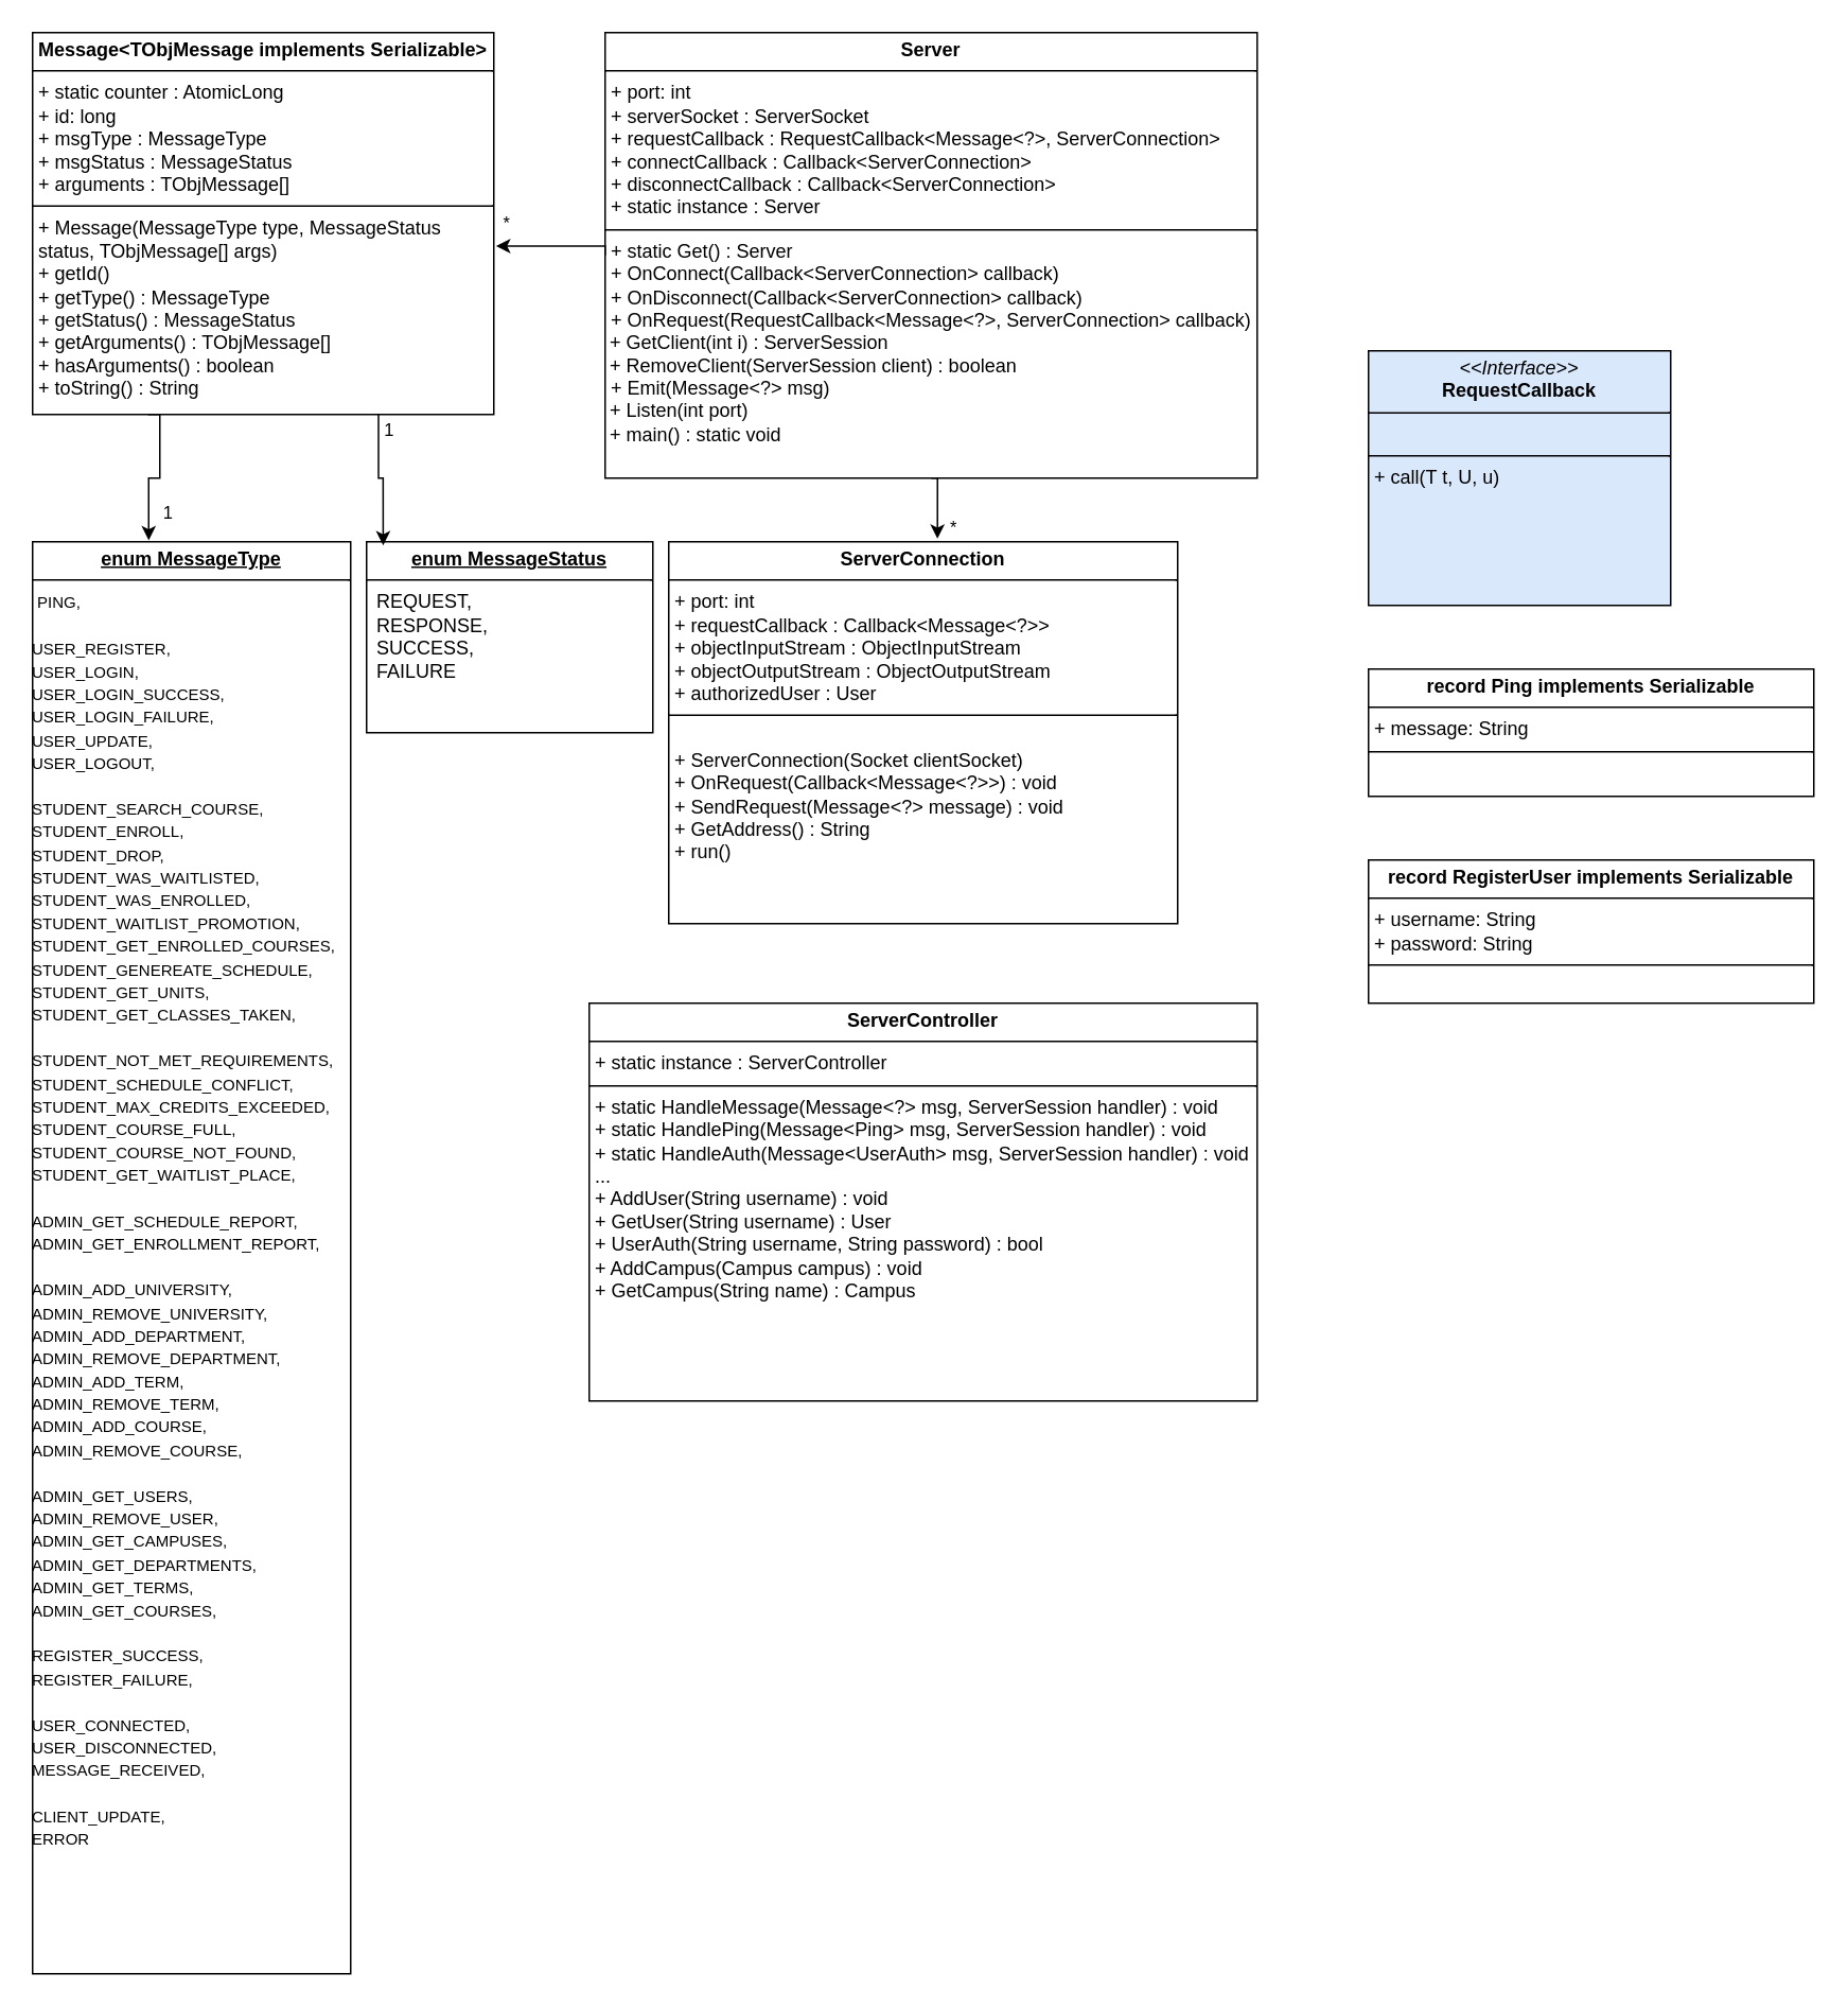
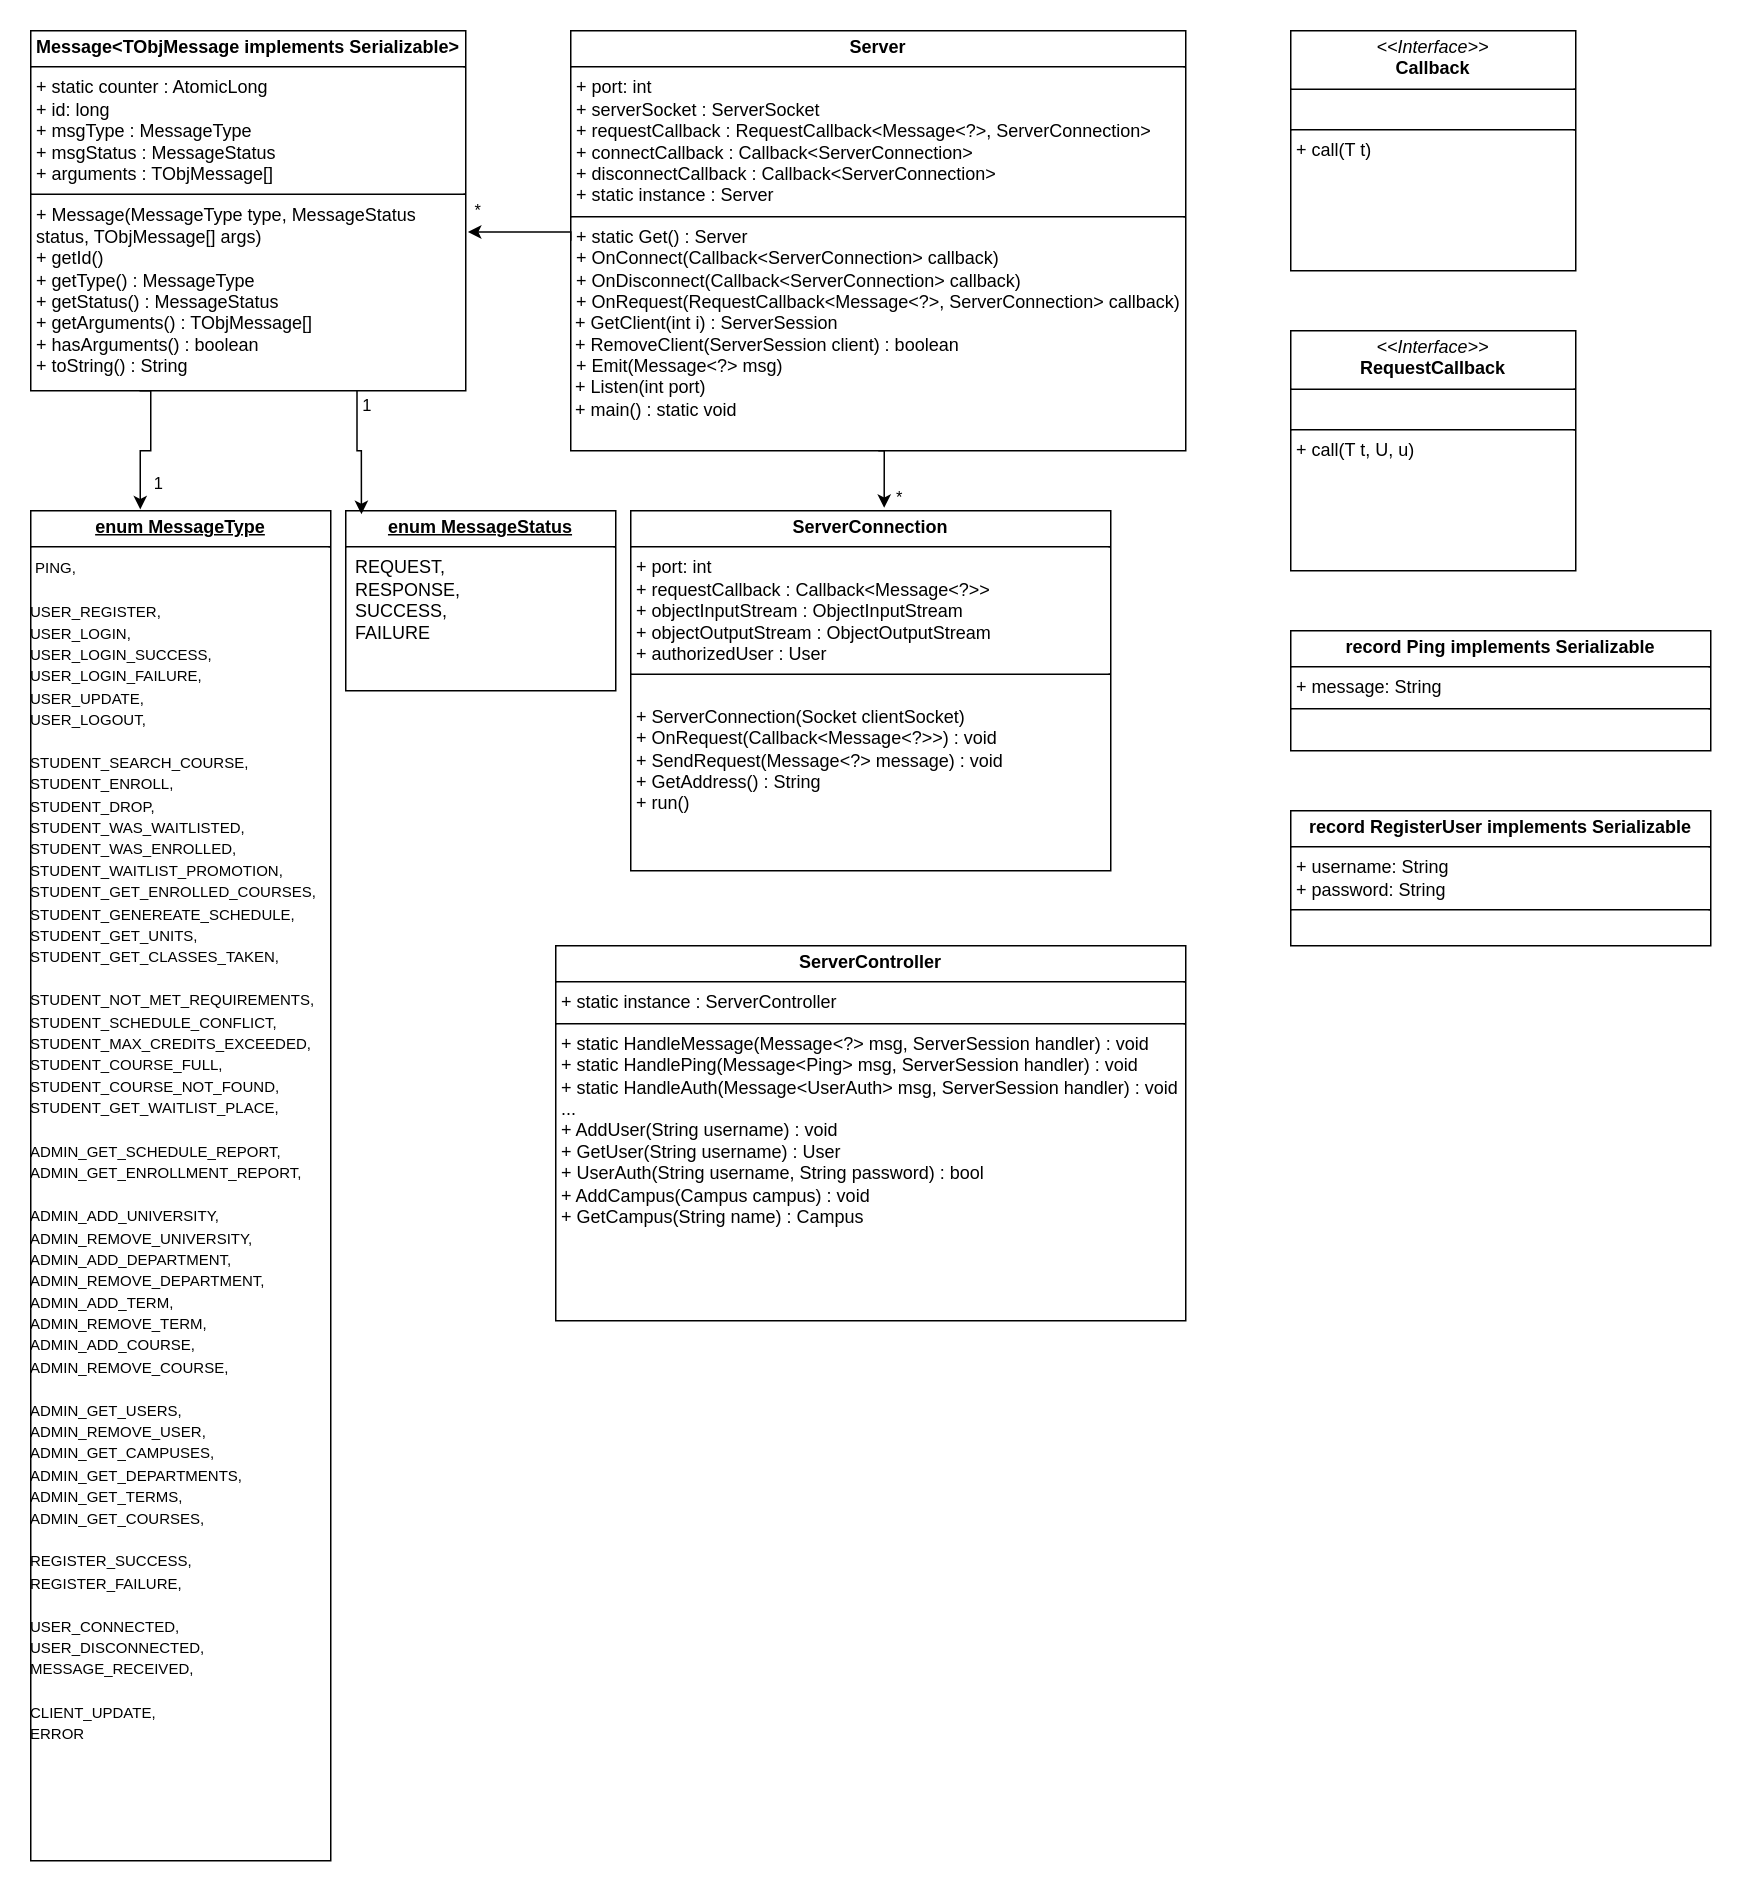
+ <mxCell id="13" value="&lt;p style=&quot;margin:0px;margin-top:4px;text-align:center;&quot;&gt;&lt;i&gt;&amp;lt;&amp;lt;Interface&amp;gt;&amp;gt;&lt;/i&gt;&lt;br&gt;&lt;b&gt;Callback&lt;/b&gt;&lt;/p&gt;&lt;hr size=&quot;1&quot; style=&quot;border-style:solid;&quot;&gt;&lt;br&gt;&lt;hr size=&quot;1&quot; style=&quot;border-style:solid;&quot;&gt;&lt;p style=&quot;margin:0px;margin-left:4px;&quot;&gt;+ call(T t)&lt;/p&gt;" style="verticalAlign=top;align=left;overflow=fill;html=1;whiteSpace=wrap;" parent="1" vertex="1"><mxGeometry x="860" y="20" width="190" height="160" as="geometry" /></mxCell>
- <mxCell id="14" value="&lt;p style=&quot;margin:0px;margin-top:4px;text-align:center;&quot;&gt;&lt;i&gt;&amp;lt;&amp;lt;Interface&amp;gt;&amp;gt;&lt;/i&gt;&lt;br&gt;&lt;b&gt;RequestCallback&lt;/b&gt;&lt;/p&gt;&lt;hr size=&quot;1&quot; style=&quot;border-style:solid;&quot;&gt;&lt;br&gt;&lt;hr size=&quot;1&quot; style=&quot;border-style:solid;&quot;&gt;&lt;p style=&quot;margin:0px;margin-left:4px;&quot;&gt;+ call(T t, U, u)&lt;/p&gt;" style="verticalAlign=top;align=left;overflow=fill;html=1;whiteSpace=wrap;fillColor=#dae8fc;" parent="1" vertex="1"><mxGeometry x="860" y="220" width="190" height="160" as="geometry" /></mxCell>
+ <mxCell id="14" value="&lt;p style=&quot;margin:0px;margin-top:4px;text-align:center;&quot;&gt;&lt;i&gt;&amp;lt;&amp;lt;Interface&amp;gt;&amp;gt;&lt;/i&gt;&lt;br&gt;&lt;b&gt;RequestCallback&lt;/b&gt;&lt;/p&gt;&lt;hr size=&quot;1&quot; style=&quot;border-style:solid;&quot;&gt;&lt;br&gt;&lt;hr size=&quot;1&quot; style=&quot;border-style:solid;&quot;&gt;&lt;p style=&quot;margin:0px;margin-left:4px;&quot;&gt;+ call(T t, U, u)&lt;/p&gt;" style="verticalAlign=top;align=left;overflow=fill;html=1;whiteSpace=wrap;" parent="1" vertex="1"><mxGeometry x="860" y="220" width="190" height="160" as="geometry" /></mxCell>
